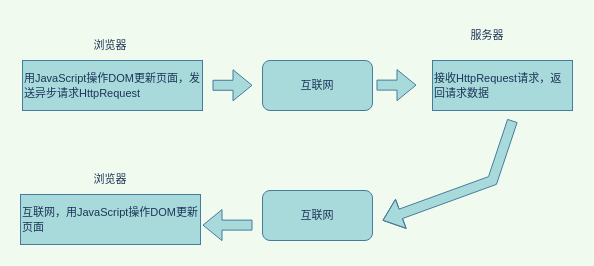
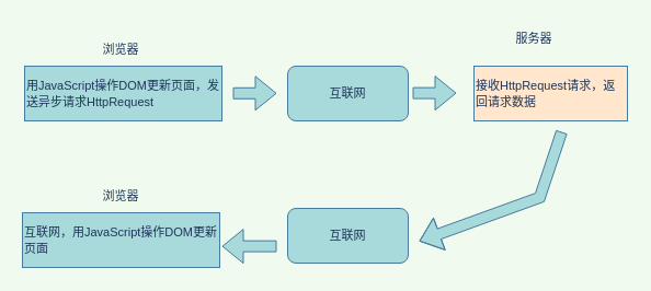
- <mxCell id="5" value="&lt;font style=&quot;font-size: 11px;&quot;&gt;接收HttpRequest请求，返回请求数据&lt;/font&gt;" style="whiteSpace=wrap;html=1;fontColor=#1D3557;strokeColor=#457B9D;fillColor=#A8DADC;align=left;" vertex="1" parent="1"><mxGeometry x="432" y="60" width="140" height="50" as="geometry" /></mxCell>
+ <mxCell id="5" value="&lt;font style=&quot;font-size: 11px;&quot;&gt;接收HttpRequest请求，返回请求数据&lt;/font&gt;" style="whiteSpace=wrap;html=1;fontColor=#1D3557;strokeColor=#457B9D;fillColor=#ffe6cc;align=left;" vertex="1" parent="1"><mxGeometry x="432" y="60" width="140" height="50" as="geometry" /></mxCell>
